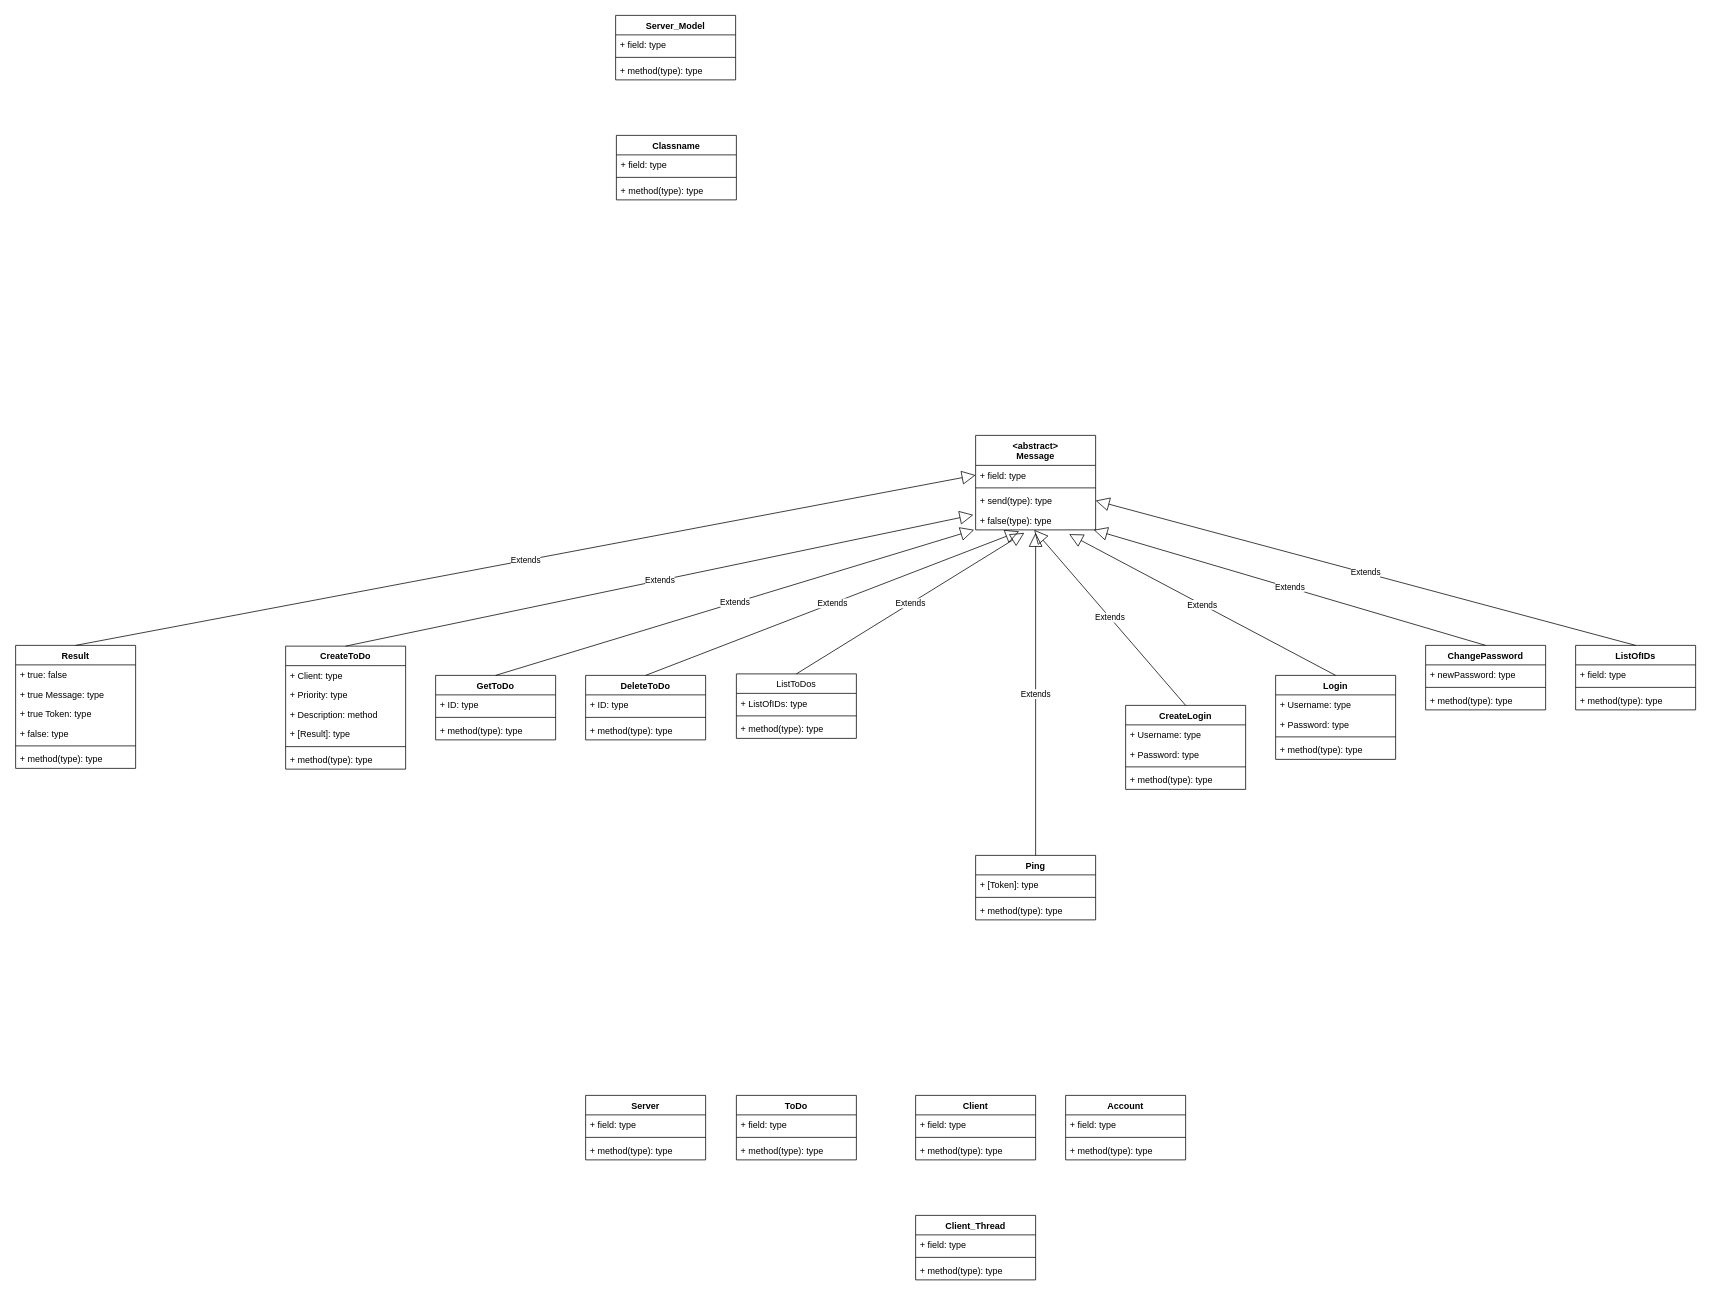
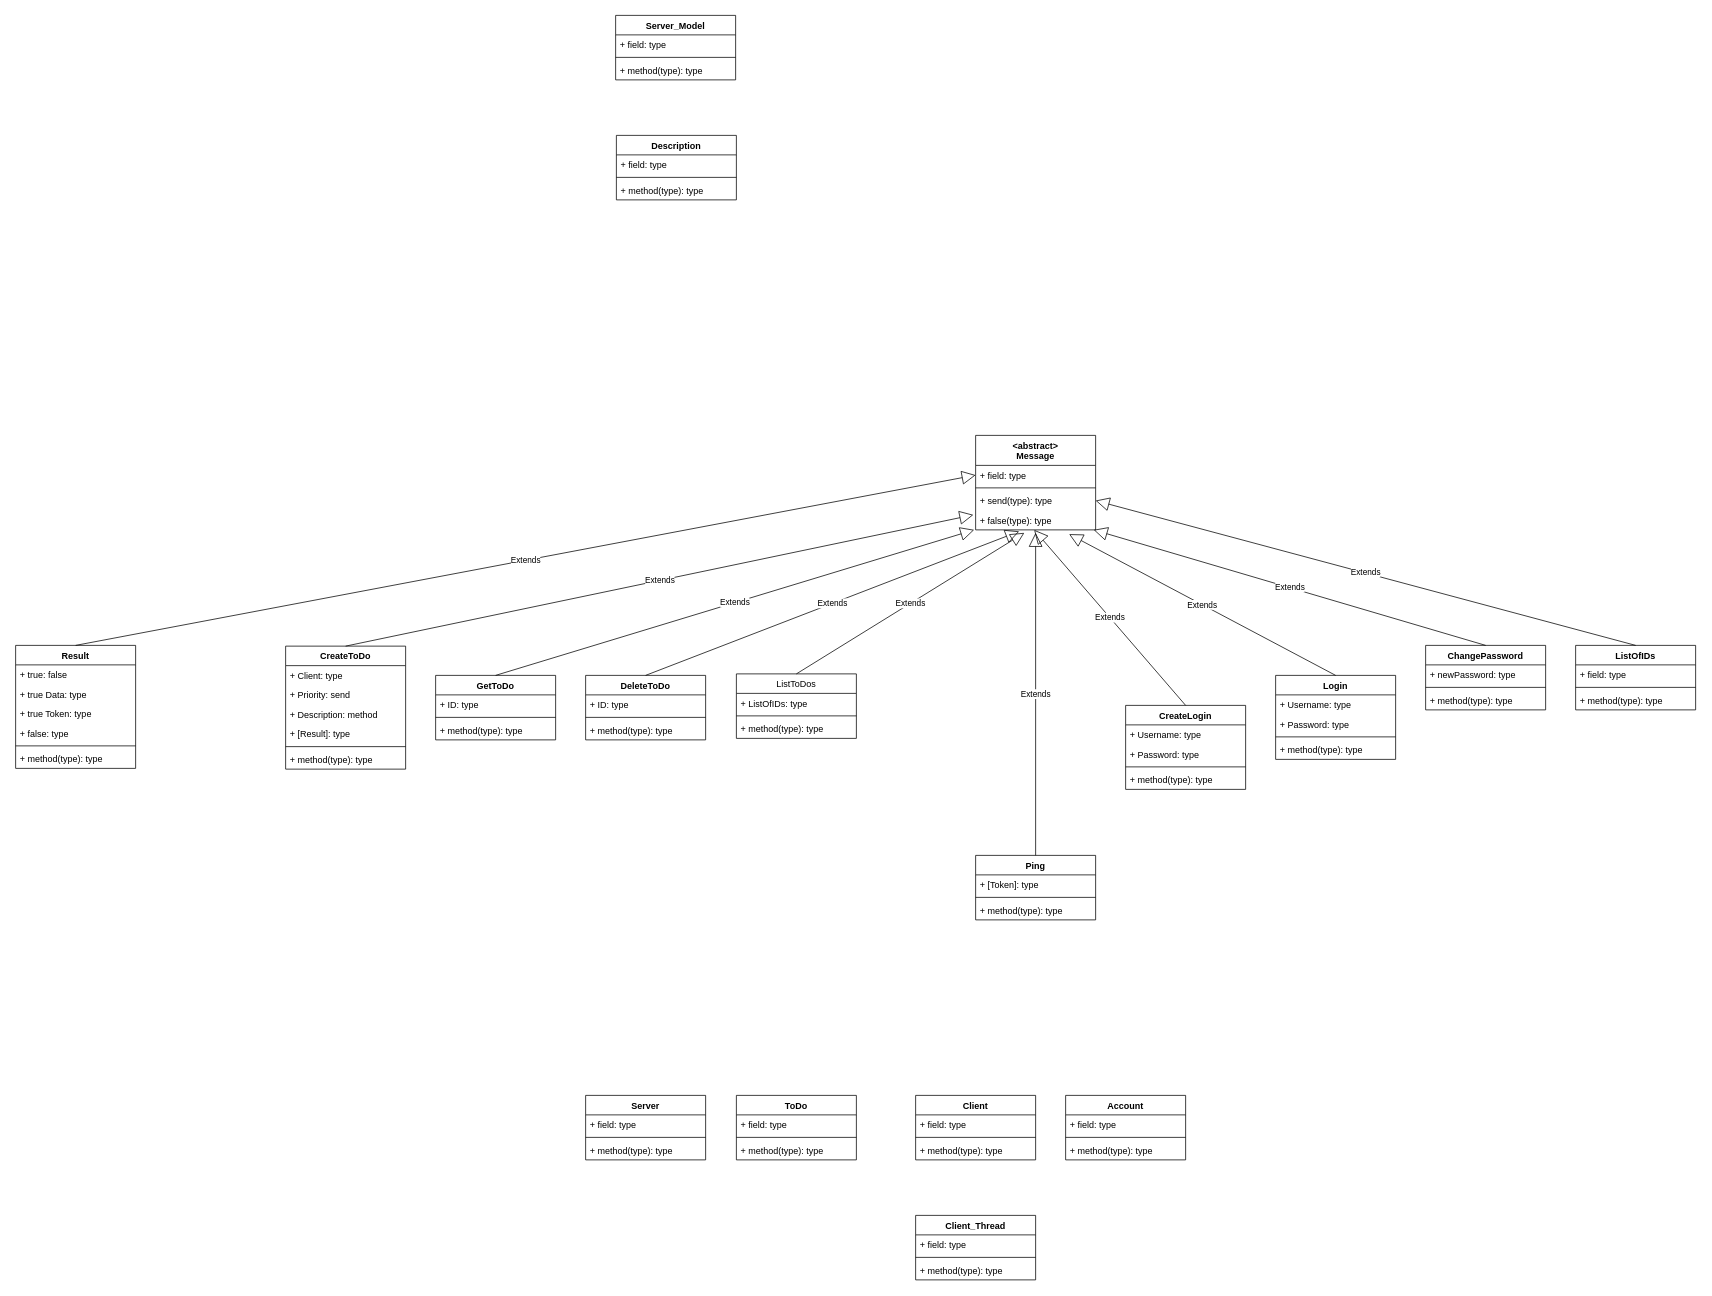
- <mxCell id="89" value="Classname" style="swimlane;fontStyle=1;align=center;verticalAlign=top;childLayout=stackLayout;horizontal=1;startSize=26;horizontalStack=0;resizeParent=1;resizeParentMax=0;resizeLast=0;collapsible=1;marginBottom=0;" vertex="1" parent="1"><mxGeometry x="821" y="180" width="160" height="86" as="geometry" /></mxCell>
+ <mxCell id="89" value="Description" style="swimlane;fontStyle=1;align=center;verticalAlign=top;childLayout=stackLayout;horizontal=1;startSize=26;horizontalStack=0;resizeParent=1;resizeParentMax=0;resizeLast=0;collapsible=1;marginBottom=0;" vertex="1" parent="1"><mxGeometry x="821" y="180" width="160" height="86" as="geometry" /></mxCell>
- <mxCell id="79" value="+ true Message: type" style="text;strokeColor=none;fillColor=none;align=left;verticalAlign=top;spacingLeft=4;spacingRight=4;overflow=hidden;rotatable=0;points=[[0,0.5],[1,0.5]];portConstraint=eastwest;" parent="77" vertex="1"><mxGeometry y="52" width="160" height="26" as="geometry" /></mxCell>
+ <mxCell id="79" value="+ true Data: type" style="text;strokeColor=none;fillColor=none;align=left;verticalAlign=top;spacingLeft=4;spacingRight=4;overflow=hidden;rotatable=0;points=[[0,0.5],[1,0.5]];portConstraint=eastwest;" parent="77" vertex="1"><mxGeometry y="52" width="160" height="26" as="geometry" /></mxCell>
- <mxCell id="46" value="+ Priority: type" style="text;strokeColor=none;fillColor=none;align=left;verticalAlign=top;spacingLeft=4;spacingRight=4;overflow=hidden;rotatable=0;points=[[0,0.5],[1,0.5]];portConstraint=eastwest;" parent="43" vertex="1"><mxGeometry y="52" width="160" height="26" as="geometry" /></mxCell>
+ <mxCell id="46" value="+ Priority: send" style="text;strokeColor=none;fillColor=none;align=left;verticalAlign=top;spacingLeft=4;spacingRight=4;overflow=hidden;rotatable=0;points=[[0,0.5],[1,0.5]];portConstraint=eastwest;" parent="43" vertex="1"><mxGeometry y="52" width="160" height="26" as="geometry" /></mxCell>
